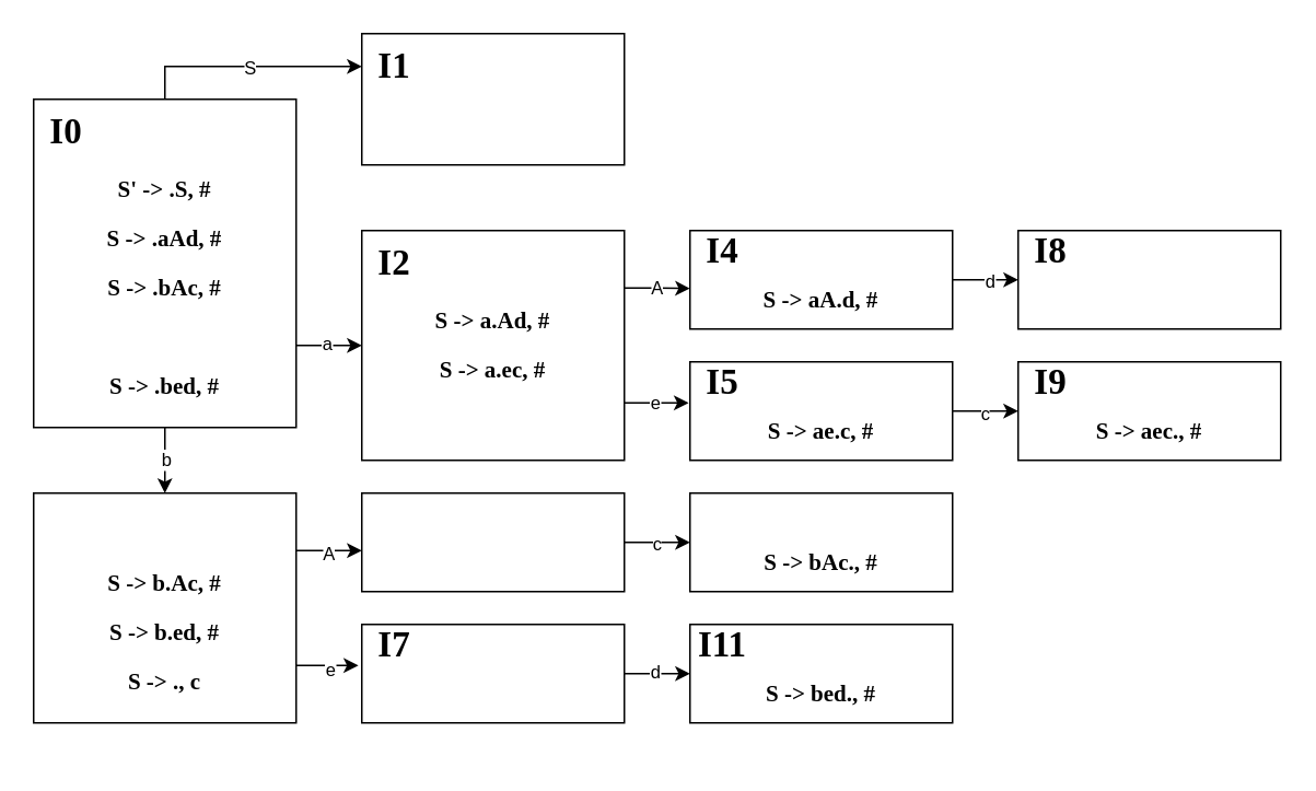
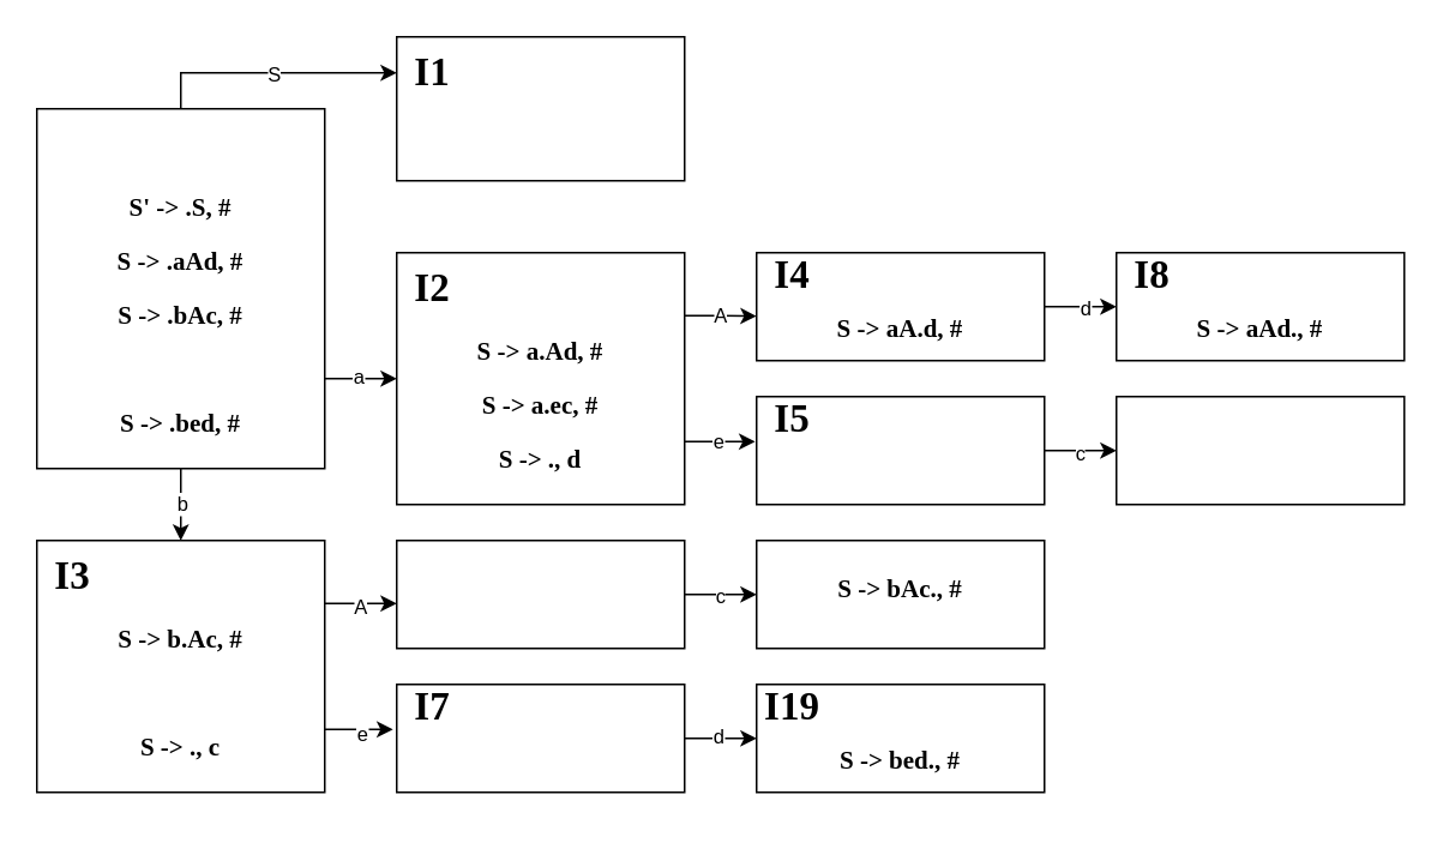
- <mxCell id="4" value="&lt;font face=&quot;Comic Sans MS&quot; style=&quot;font-size: 22px;&quot;&gt;&lt;b style=&quot;&quot;&gt;I0&lt;/b&gt;&lt;/font&gt;" style="text;strokeColor=none;align=center;fillColor=none;html=1;verticalAlign=middle;whiteSpace=wrap;rounded=0;" vertex="1" parent="2"><mxGeometry width="40" height="40" as="geometry" /></mxCell>
+ <mxCell id="54" value="&lt;font face=&quot;Lucida Console&quot;&gt;&lt;b&gt;S -&amp;gt; aAd., #&lt;/b&gt;&lt;/font&gt;" style="text;strokeColor=none;align=center;fillColor=none;html=1;verticalAlign=middle;whiteSpace=wrap;rounded=0;fontSize=14;" vertex="1" parent="51"><mxGeometry x="25" y="26.67" width="110" height="30" as="geometry" /></mxCell>
- <mxCell id="57" value="&lt;font face=&quot;Comic Sans MS&quot; style=&quot;font-size: 22px;&quot;&gt;&lt;b style=&quot;&quot;&gt;I9&lt;/b&gt;&lt;/font&gt;" style="text;strokeColor=none;align=center;fillColor=none;html=1;verticalAlign=middle;whiteSpace=wrap;rounded=0;" vertex="1" parent="55"><mxGeometry width="40" height="26.667" as="geometry" /></mxCell>
+ <mxCell id="17" value="&lt;font face=&quot;Lucida Console&quot;&gt;&lt;b&gt;S -&amp;gt; ., d&lt;/b&gt;&lt;/font&gt;" style="text;strokeColor=none;align=center;fillColor=none;html=1;verticalAlign=middle;whiteSpace=wrap;rounded=0;fontSize=14;" vertex="1" parent="12"><mxGeometry x="25" y="100" width="110" height="30" as="geometry" /></mxCell>
- <mxCell id="37" value="&lt;font face=&quot;Lucida Console&quot;&gt;&lt;b&gt;S -&amp;gt; ae.c, #&lt;/b&gt;&lt;/font&gt;" style="text;strokeColor=none;align=center;fillColor=none;html=1;verticalAlign=middle;whiteSpace=wrap;rounded=0;fontSize=14;" vertex="1" parent="34"><mxGeometry x="25" y="26.67" width="110" height="30" as="geometry" /></mxCell>
- <mxCell id="58" value="&lt;font face=&quot;Lucida Console&quot;&gt;&lt;b&gt;S -&amp;gt; aec., #&lt;/b&gt;&lt;/font&gt;" style="text;strokeColor=none;align=center;fillColor=none;html=1;verticalAlign=middle;whiteSpace=wrap;rounded=0;fontSize=14;" vertex="1" parent="55"><mxGeometry x="25" y="26.67" width="110" height="30" as="geometry" /></mxCell>
+ <mxCell id="20" value="&lt;font face=&quot;Comic Sans MS&quot; style=&quot;font-size: 22px;&quot;&gt;&lt;b style=&quot;&quot;&gt;I3&lt;/b&gt;&lt;/font&gt;" style="text;strokeColor=none;align=center;fillColor=none;html=1;verticalAlign=middle;whiteSpace=wrap;rounded=0;" vertex="1" parent="18"><mxGeometry width="40" height="40" as="geometry" /></mxCell>
- <mxCell id="61" value="&lt;font face=&quot;Lucida Console&quot;&gt;&lt;b&gt;S -&amp;gt; bAc., #&lt;/b&gt;&lt;/font&gt;" style="text;strokeColor=none;align=center;fillColor=none;html=1;verticalAlign=middle;whiteSpace=wrap;rounded=0;fontSize=14;" vertex="1" parent="59"><mxGeometry x="25" y="26.67" width="110" height="30" as="geometry" /></mxCell>
+ <mxCell id="61" value="&lt;font face=&quot;Lucida Console&quot;&gt;&lt;b&gt;S -&amp;gt; bAc., #&lt;/b&gt;&lt;/font&gt;" style="text;strokeColor=none;align=center;fillColor=none;html=1;verticalAlign=middle;whiteSpace=wrap;rounded=0;fontSize=14;" vertex="1" parent="59"><mxGeometry x="25" y="11.67" width="110" height="30" as="geometry" /></mxCell>
- <mxCell id="22" value="&lt;font face=&quot;Lucida Console&quot;&gt;&lt;b&gt;S -&amp;gt; b.ed, #&lt;/b&gt;&lt;/font&gt;" style="text;strokeColor=none;align=center;fillColor=none;html=1;verticalAlign=middle;whiteSpace=wrap;rounded=0;fontSize=14;" vertex="1" parent="18"><mxGeometry x="25" y="70" width="110" height="30" as="geometry" /></mxCell>
- <mxCell id="64" value="&lt;font face=&quot;Comic Sans MS&quot; style=&quot;font-size: 22px;&quot;&gt;&lt;b style=&quot;&quot;&gt;I11&lt;/b&gt;&lt;/font&gt;" style="text;strokeColor=none;align=center;fillColor=none;html=1;verticalAlign=middle;whiteSpace=wrap;rounded=0;" vertex="1" parent="62"><mxGeometry width="40" height="26.667" as="geometry" /></mxCell>
+ <mxCell id="64" value="&lt;font face=&quot;Comic Sans MS&quot; style=&quot;font-size: 22px;&quot;&gt;&lt;b style=&quot;&quot;&gt;I19&lt;/b&gt;&lt;/font&gt;" style="text;strokeColor=none;align=center;fillColor=none;html=1;verticalAlign=middle;whiteSpace=wrap;rounded=0;" vertex="1" parent="62"><mxGeometry width="40" height="26.667" as="geometry" /></mxCell>
